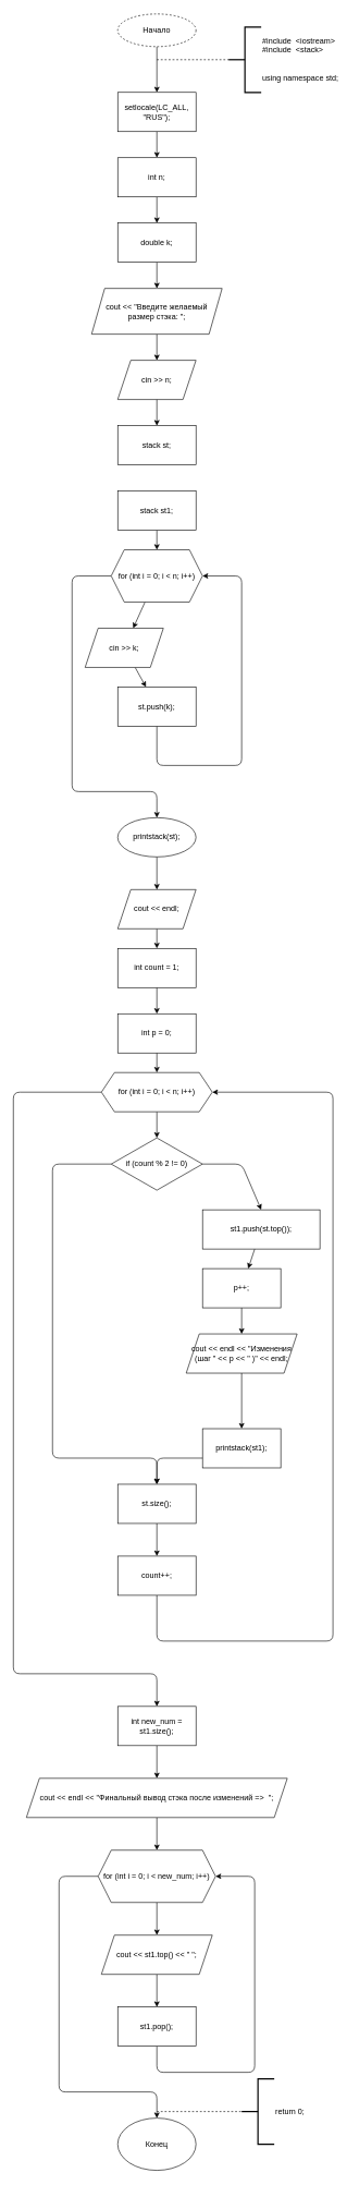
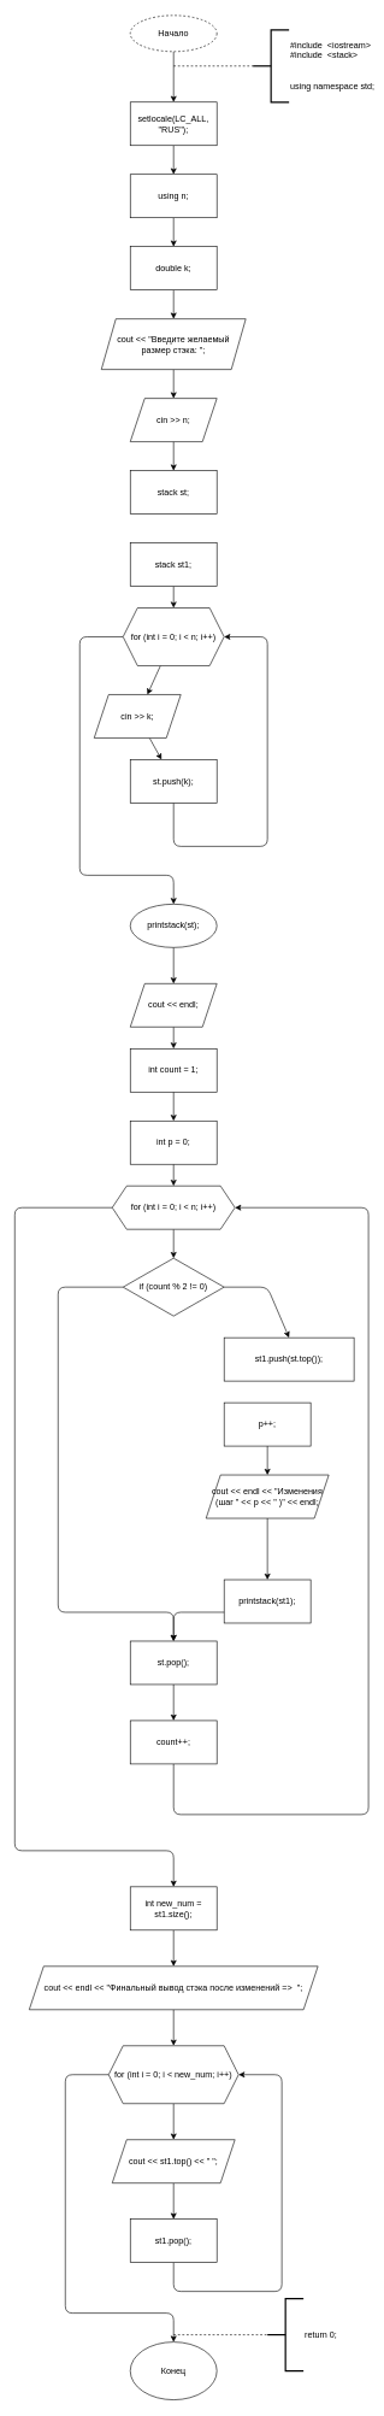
- <mxCell id="9" value="int n;" style="rounded=0;whiteSpace=wrap;html=1;" vertex="1" parent="1"><mxGeometry x="180" y="240" width="120" height="60" as="geometry" /></mxCell>
+ <mxCell id="9" value="using n;" style="rounded=0;whiteSpace=wrap;html=1;" vertex="1" parent="1"><mxGeometry x="180" y="240" width="120" height="60" as="geometry" /></mxCell>
- <mxCell id="40" value="" style="edgeStyle=none;html=1;" edge="1" parent="1" source="41" target="43"><mxGeometry relative="1" as="geometry" /></mxCell>
- <mxCell id="49" value="st.size();" style="rounded=0;whiteSpace=wrap;html=1;" vertex="1" parent="1"><mxGeometry x="180" y="2270" width="120" height="60" as="geometry" /></mxCell>
+ <mxCell id="49" value="st.pop();" style="rounded=0;whiteSpace=wrap;html=1;" vertex="1" parent="1"><mxGeometry x="180" y="2270" width="120" height="60" as="geometry" /></mxCell>
